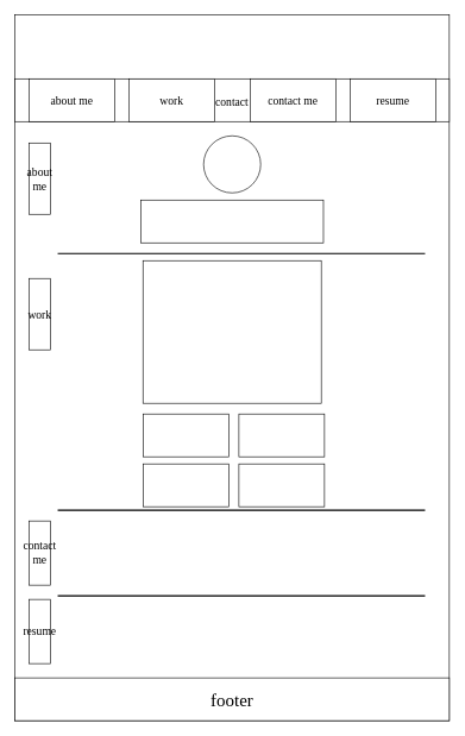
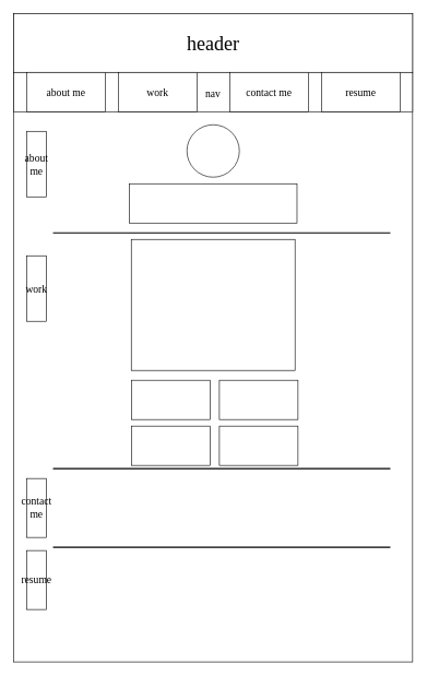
+ <mxCell id="3" value="header" style="rounded=0;whiteSpace=wrap;html=1;fontFamily=Verdana;fontSize=30;" parent="1" vertex="1"><mxGeometry x="20" y="20" width="609" height="90" as="geometry" /></mxCell>
- <mxCell id="5" value="&lt;font style=&quot;font-size: 16px;&quot;&gt;contact&lt;/font&gt;" style="rounded=0;whiteSpace=wrap;html=1;fontFamily=Verdana;fontSize=25;" parent="1" vertex="1"><mxGeometry x="20" y="110" width="609" height="60" as="geometry" /></mxCell>
+ <mxCell id="5" value="&lt;font style=&quot;font-size: 16px;&quot;&gt;nav&lt;/font&gt;" style="rounded=0;whiteSpace=wrap;html=1;fontFamily=Verdana;fontSize=25;" parent="1" vertex="1"><mxGeometry x="20" y="110" width="609" height="60" as="geometry" /></mxCell>
- <mxCell id="4" value="&lt;font style=&quot;font-size: 25px;&quot;&gt;footer&lt;/font&gt;" style="rounded=0;whiteSpace=wrap;html=1;fontFamily=Verdana;fontSize=30;" parent="1" vertex="1"><mxGeometry x="20" y="950" width="609" height="60" as="geometry" /></mxCell>
